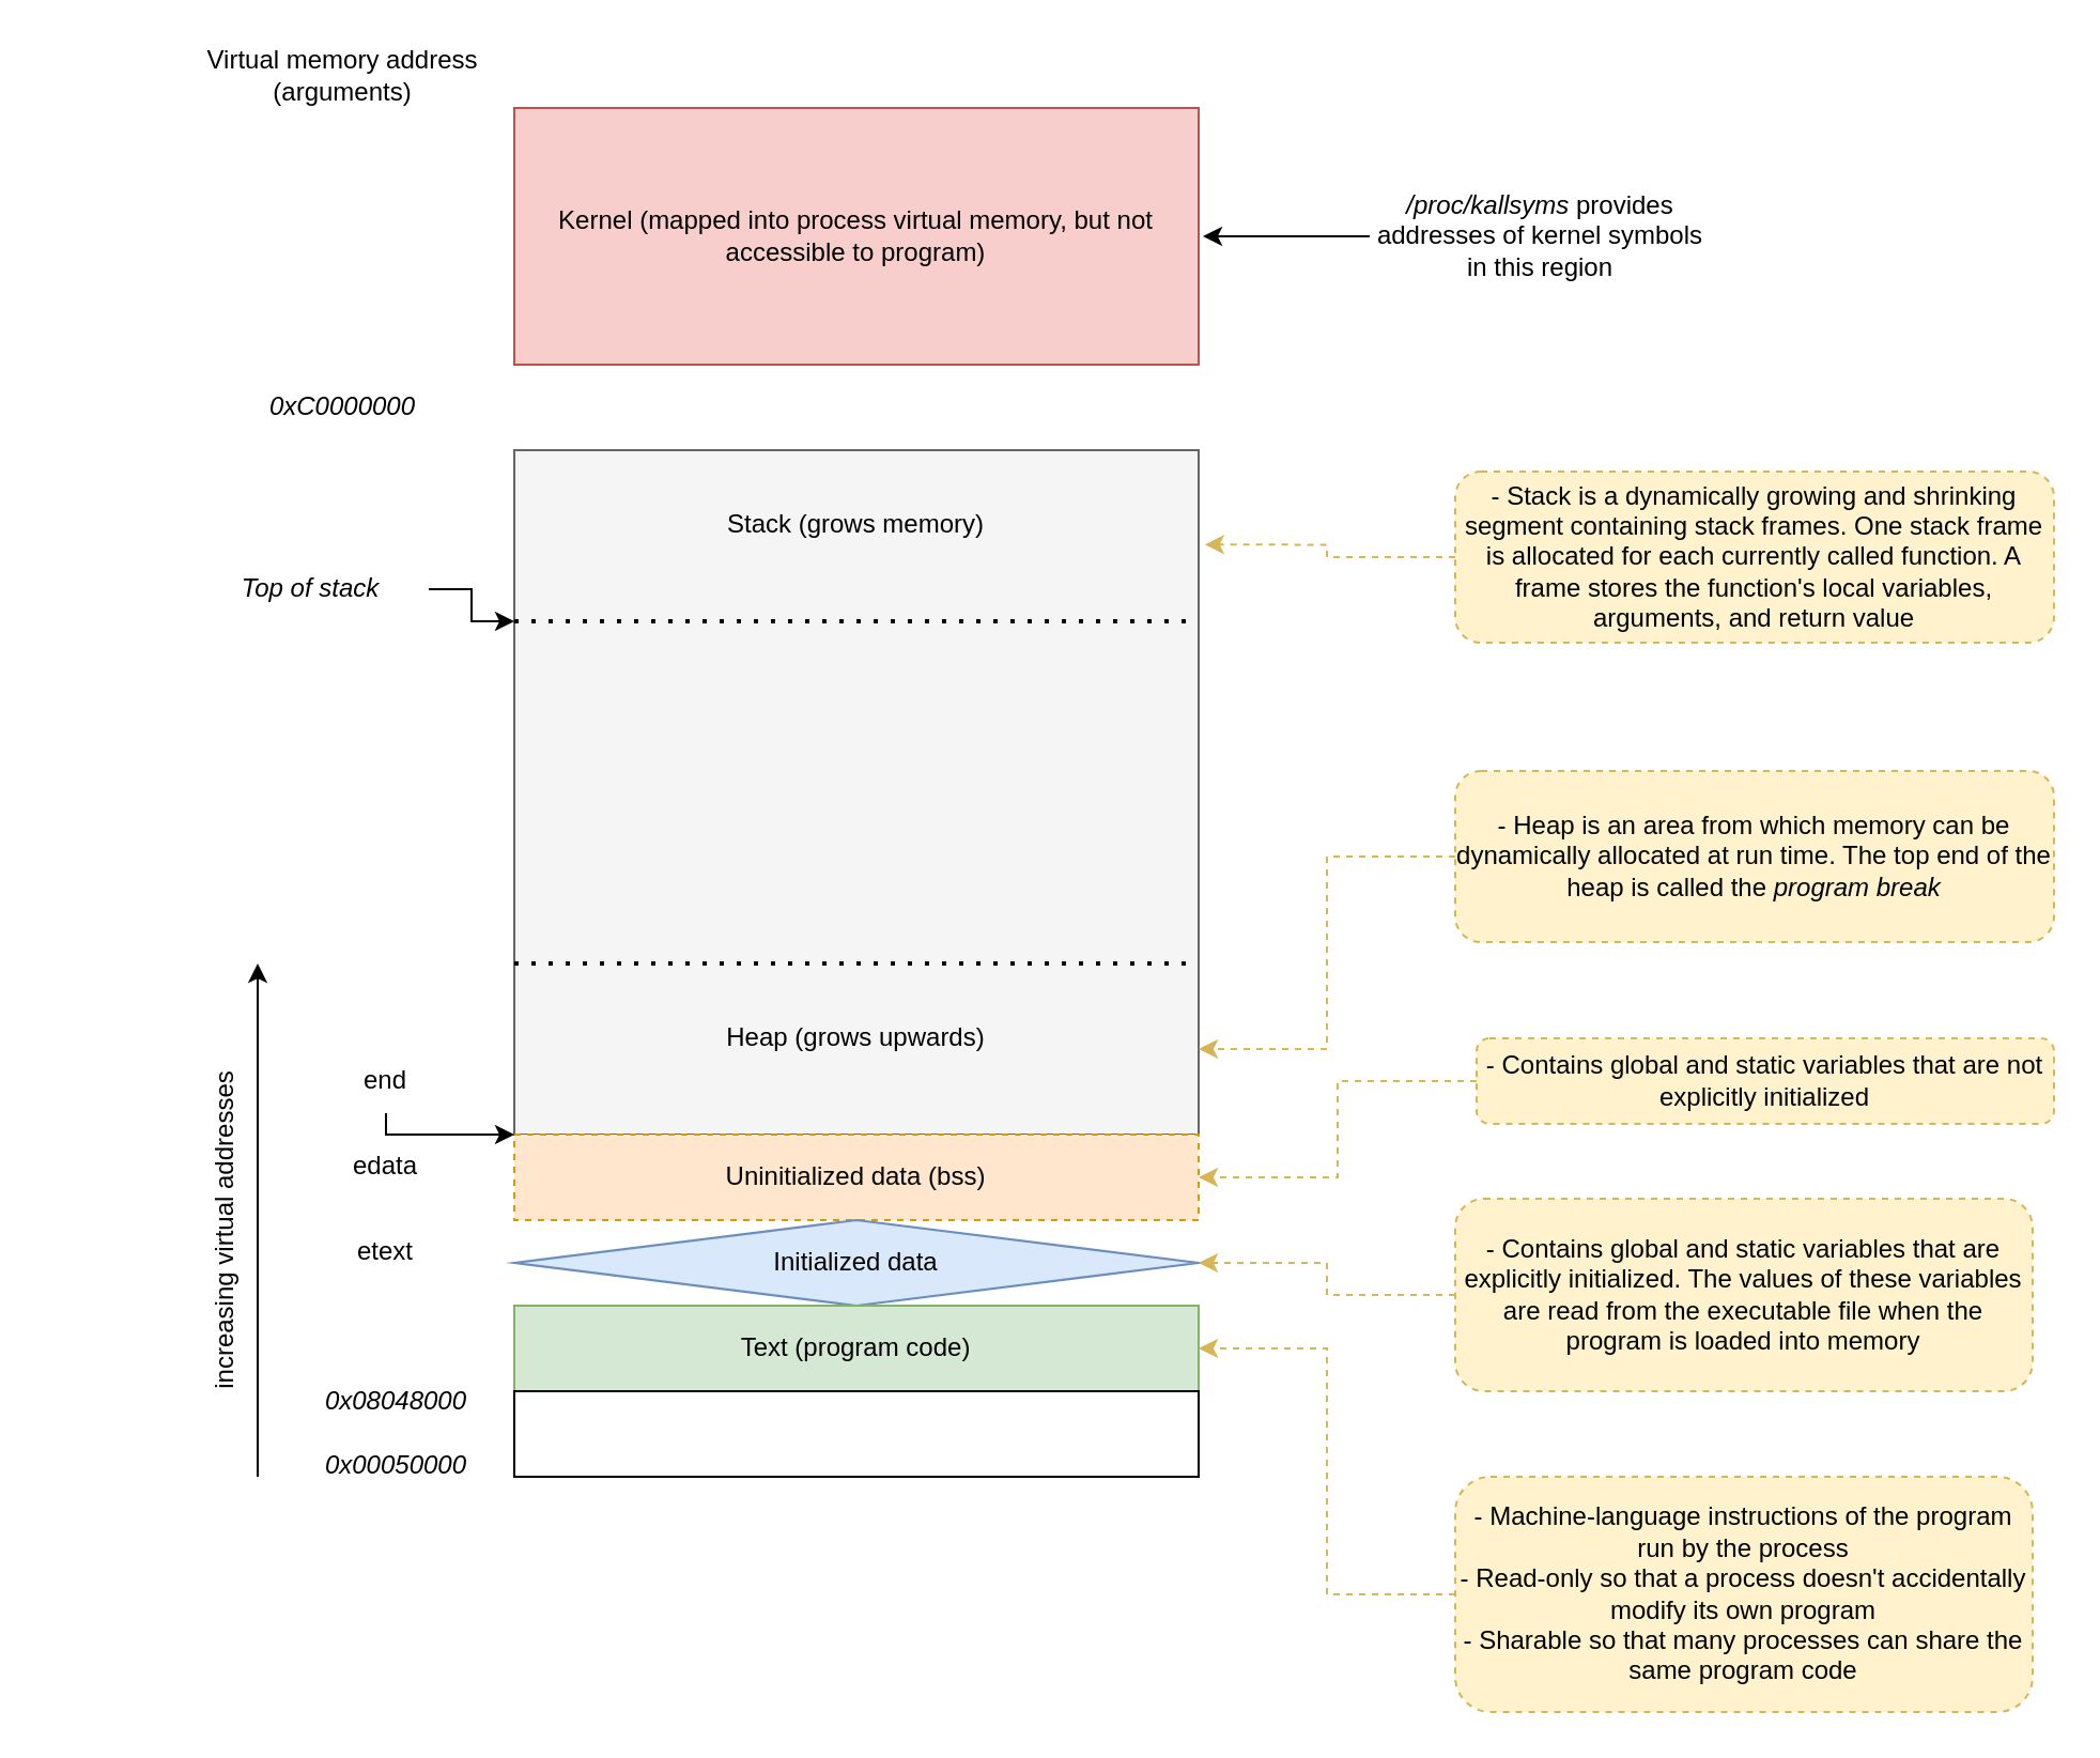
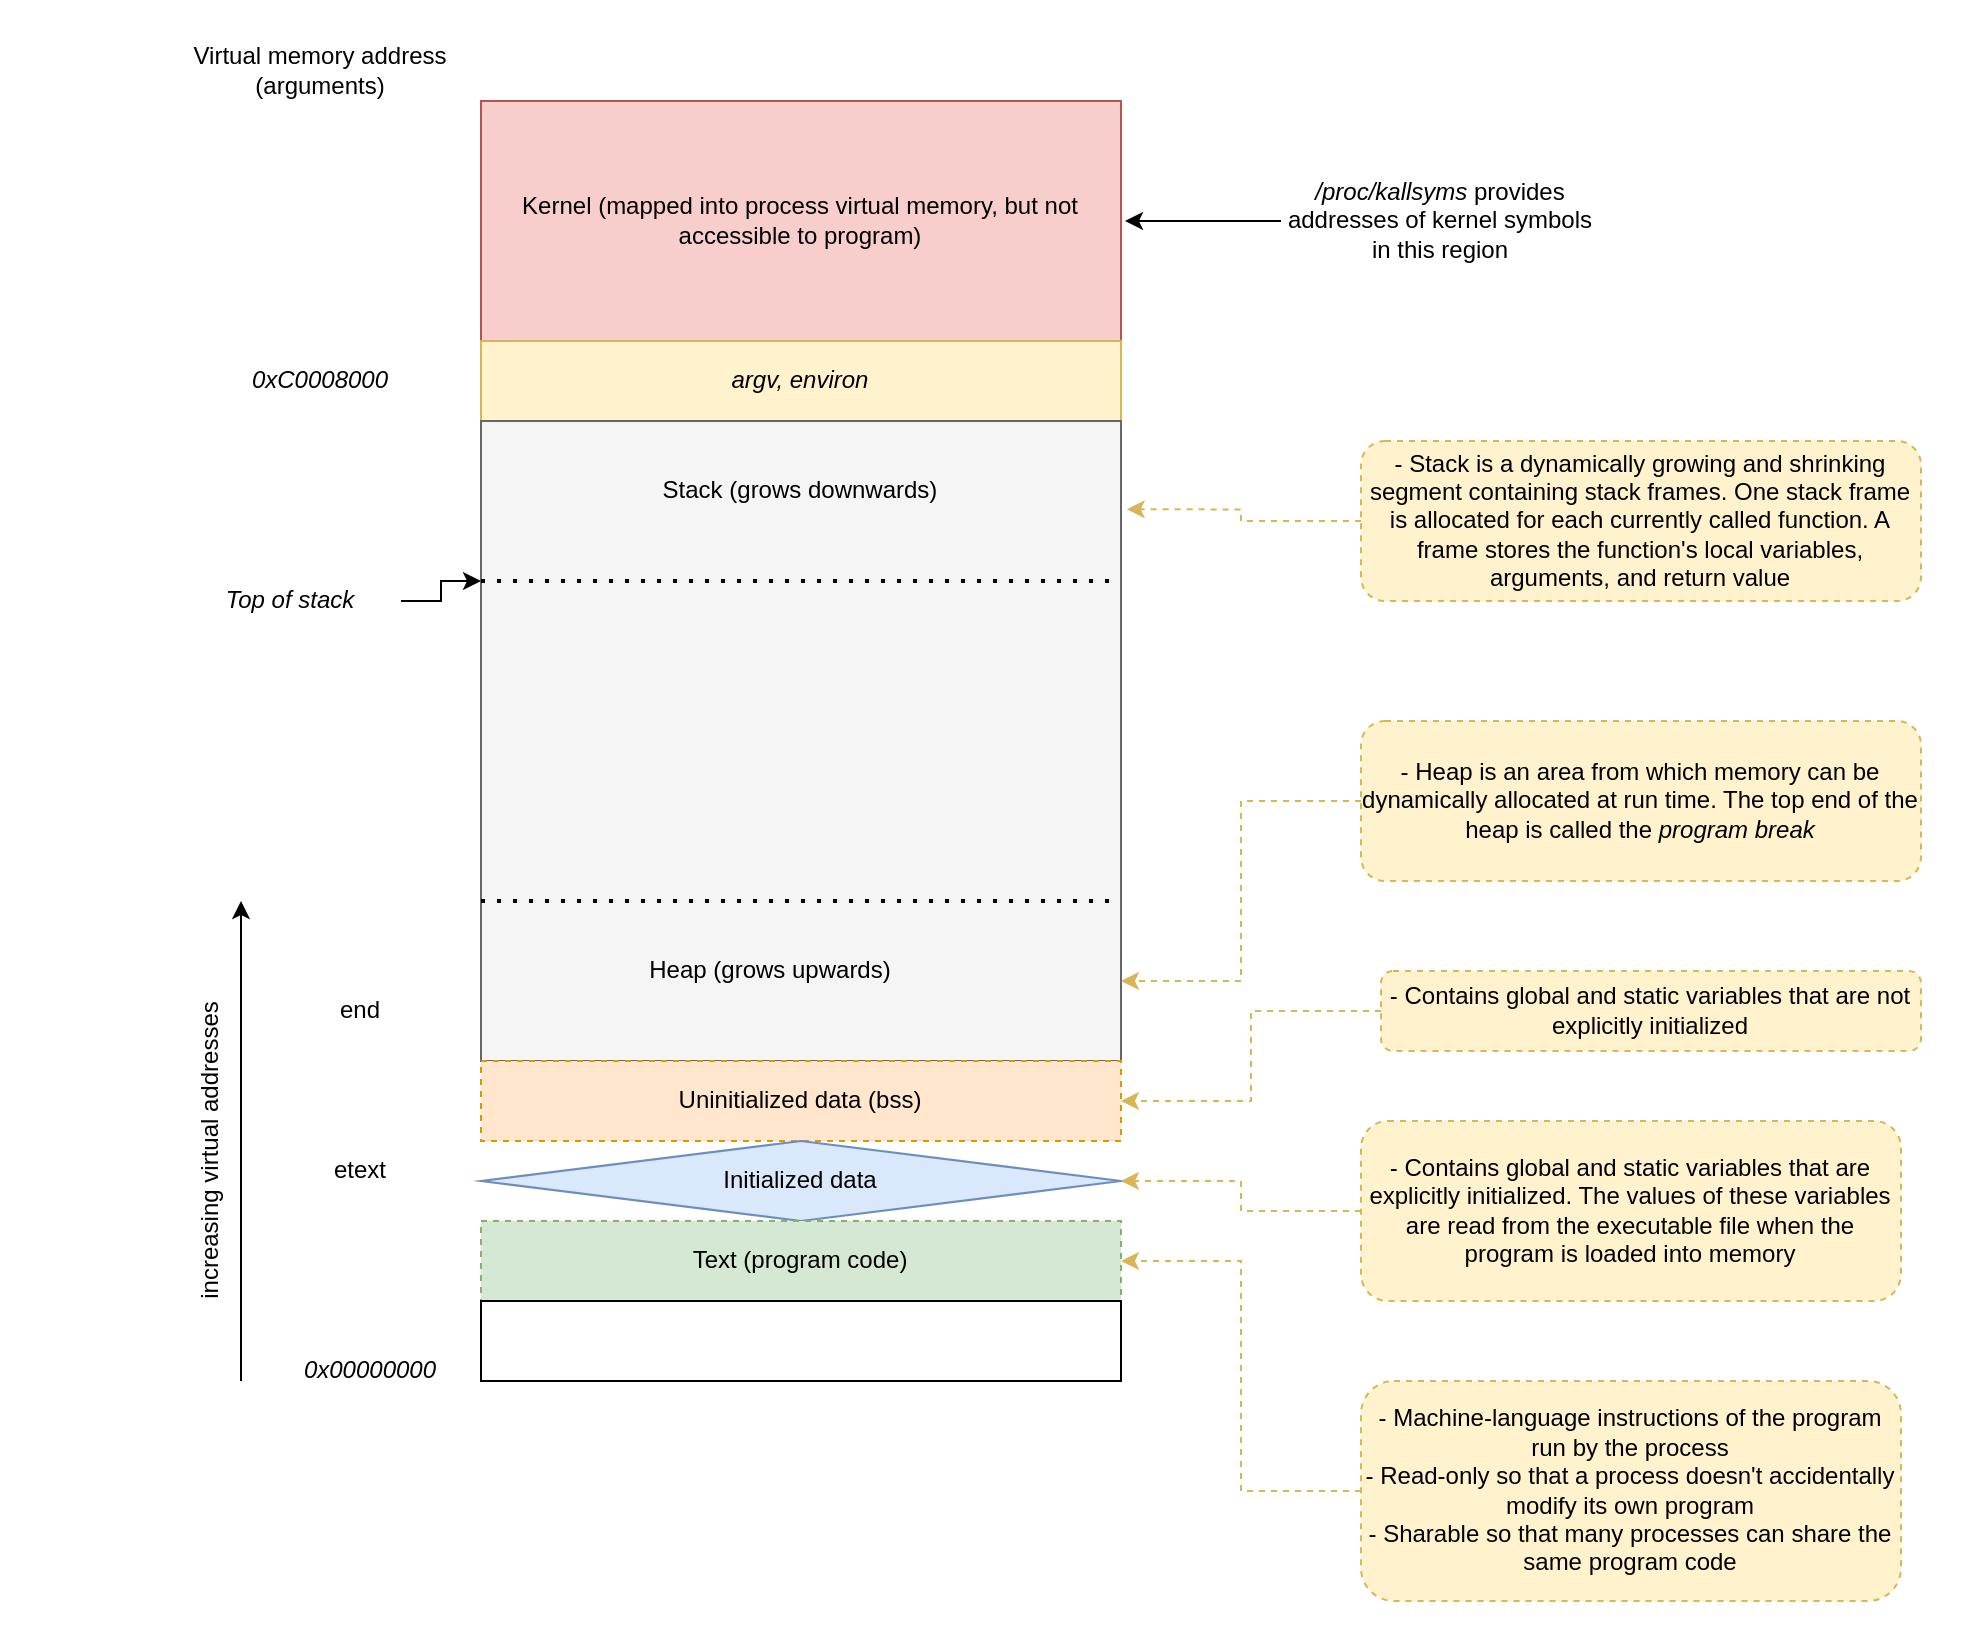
- <mxCell id="7" value="&lt;i&gt;0xC0000000&lt;/i&gt;" style="text;html=1;align=center;verticalAlign=middle;whiteSpace=wrap;rounded=0;" vertex="1" parent="1"><mxGeometry x="80" y="175" width="160" height="30" as="geometry" /></mxCell>
+ <mxCell id="7" value="&lt;i&gt;0xC0008000&lt;/i&gt;" style="text;html=1;align=center;verticalAlign=middle;whiteSpace=wrap;rounded=0;" vertex="1" parent="1"><mxGeometry x="80" y="175" width="160" height="30" as="geometry" /></mxCell>
+ <mxCell id="3" value="&lt;i&gt;argv, environ&lt;/i&gt;" style="rounded=0;whiteSpace=wrap;html=1;fillColor=#fff2cc;strokeColor=#d6b656;" vertex="1" parent="1"><mxGeometry x="240" y="170" width="320" height="40" as="geometry" /></mxCell>
- <mxCell id="9" value="Stack (grows memory)" style="text;html=1;align=center;verticalAlign=middle;whiteSpace=wrap;rounded=0;" vertex="1" parent="1"><mxGeometry x="325" y="230" width="150" height="30" as="geometry" /></mxCell>
+ <mxCell id="9" value="Stack (grows downwards)" style="text;html=1;align=center;verticalAlign=middle;whiteSpace=wrap;rounded=0;" vertex="1" parent="1"><mxGeometry x="325" y="230" width="150" height="30" as="geometry" /></mxCell>
- <mxCell id="12" value="&lt;i&gt;Top of stack&lt;/i&gt;" style="text;html=1;align=center;verticalAlign=middle;whiteSpace=wrap;rounded=0;" vertex="1" parent="1"><mxGeometry x="90" y="260" width="110" height="30" as="geometry" /></mxCell>
+ <mxCell id="12" value="&lt;i&gt;Top of stack&lt;/i&gt;" style="text;html=1;align=center;verticalAlign=middle;whiteSpace=wrap;rounded=0;" vertex="1" parent="1"><mxGeometry x="90" y="285" width="110" height="30" as="geometry" /></mxCell>
- <mxCell id="21" value="Heap (grows upwards)" style="text;html=1;align=center;verticalAlign=middle;whiteSpace=wrap;rounded=0;" vertex="1" parent="1"><mxGeometry x="325" y="470" width="150" height="30" as="geometry" /></mxCell>
+ <mxCell id="21" value="Heap (grows upwards)" style="text;html=1;align=center;verticalAlign=middle;whiteSpace=wrap;rounded=0;" vertex="1" parent="1"><mxGeometry x="310" y="470" width="150" height="30" as="geometry" /></mxCell>
- <mxCell id="23" style="edgeStyle=orthogonalEdgeStyle;rounded=0;orthogonalLoop=1;jettySize=auto;html=1;exitX=0.5;exitY=1;exitDx=0;exitDy=0;entryX=0;entryY=0;entryDx=0;entryDy=0;" edge="1" parent="1" source="24" target="13"><mxGeometry relative="1" as="geometry"><Array as="points"><mxPoint x="180" y="530" /></Array></mxGeometry></mxCell>
- <mxCell id="25" value="edata" style="text;html=1;align=center;verticalAlign=middle;whiteSpace=wrap;rounded=0;" vertex="1" parent="1"><mxGeometry x="150" y="530" width="60" height="30" as="geometry" /></mxCell>
- <mxCell id="15" value="Text (program code)" style="rounded=0;whiteSpace=wrap;html=1;fillColor=#d5e8d4;strokeColor=#82b366;" vertex="1" parent="1"><mxGeometry x="240" y="610" width="320" height="40" as="geometry" /></mxCell>
+ <mxCell id="15" value="Text (program code)" style="rounded=0;whiteSpace=wrap;html=1;fillColor=#d5e8d4;strokeColor=#82b366;dashed=1;" vertex="1" parent="1"><mxGeometry x="240" y="610" width="320" height="40" as="geometry" /></mxCell>
- <mxCell id="17" value="&lt;i&gt;0x08048000&lt;/i&gt;" style="text;html=1;align=center;verticalAlign=middle;whiteSpace=wrap;rounded=0;" vertex="1" parent="1"><mxGeometry x="130" y="640" width="110" height="30" as="geometry" /></mxCell>
- <mxCell id="18" value="&lt;i&gt;0x00050000&lt;/i&gt;" style="text;html=1;align=center;verticalAlign=middle;whiteSpace=wrap;rounded=0;" vertex="1" parent="1"><mxGeometry x="130" y="670" width="110" height="30" as="geometry" /></mxCell>
+ <mxCell id="18" value="&lt;i&gt;0x00000000&lt;/i&gt;" style="text;html=1;align=center;verticalAlign=middle;whiteSpace=wrap;rounded=0;" vertex="1" parent="1"><mxGeometry x="130" y="670" width="110" height="30" as="geometry" /></mxCell>
